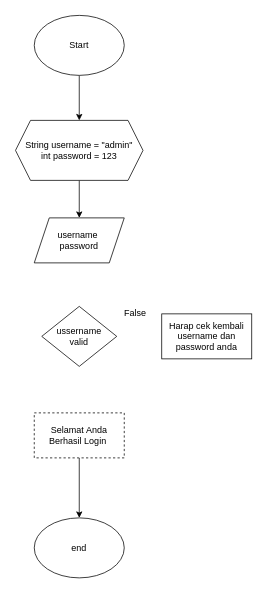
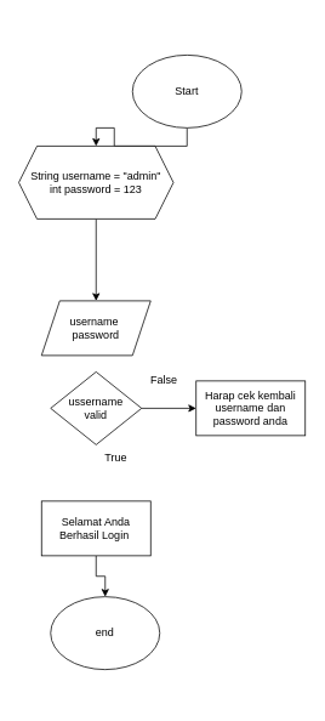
- <mxCell id="3" value="Start" style="ellipse;whiteSpace=wrap;html=1;" vertex="1" parent="1"><mxGeometry x="45" y="20" width="120" height="80" as="geometry" /></mxCell>
+ <mxCell id="3" value="Start" style="ellipse;whiteSpace=wrap;html=1;" vertex="1" parent="1"><mxGeometry x="145" y="60" width="120" height="80" as="geometry" /></mxCell>
- <mxCell id="6" value="username&amp;nbsp;&lt;br&gt;password" style="shape=parallelogram;perimeter=parallelogramPerimeter;whiteSpace=wrap;html=1;fixedSize=1;" vertex="1" parent="1"><mxGeometry x="45" y="290" width="120" height="60" as="geometry" /></mxCell>
+ <mxCell id="6" value="username&amp;nbsp;&lt;br&gt;password" style="shape=parallelogram;perimeter=parallelogramPerimeter;whiteSpace=wrap;html=1;fixedSize=1;" vertex="1" parent="1"><mxGeometry x="45" y="330" width="120" height="60" as="geometry" /></mxCell>
+ <mxCell id="7" style="edgeStyle=orthogonalEdgeStyle;rounded=0;orthogonalLoop=1;jettySize=auto;html=1;entryX=0;entryY=0.5;entryDx=0;entryDy=0;" edge="1" parent="1" source="8" target="9"><mxGeometry relative="1" as="geometry" /></mxCell>
+ <mxCell id="14" value="True" style="text;html=1;strokeColor=none;fillColor=none;align=center;verticalAlign=middle;whiteSpace=wrap;rounded=0;" vertex="1" parent="1"><mxGeometry x="97" y="488" width="60" height="30" as="geometry" /></mxCell>
- <mxCell id="11" value="Selamat Anda Berhasil Login&amp;nbsp;" style="rounded=0;whiteSpace=wrap;html=1;dashed=1;" vertex="1" parent="1"><mxGeometry x="45" y="550" width="120" height="60" as="geometry" /></mxCell>
+ <mxCell id="11" value="Selamat Anda Berhasil Login&amp;nbsp;" style="rounded=0;whiteSpace=wrap;html=1;" vertex="1" parent="1"><mxGeometry x="45" y="550" width="120" height="60" as="geometry" /></mxCell>
- <mxCell id="12" value="end" style="ellipse;whiteSpace=wrap;html=1;" vertex="1" parent="1"><mxGeometry x="45" y="690" width="120" height="80" as="geometry" /></mxCell>
+ <mxCell id="12" value="end" style="ellipse;whiteSpace=wrap;html=1;" vertex="1" parent="1"><mxGeometry x="55" y="655" width="120" height="80" as="geometry" /></mxCell>
